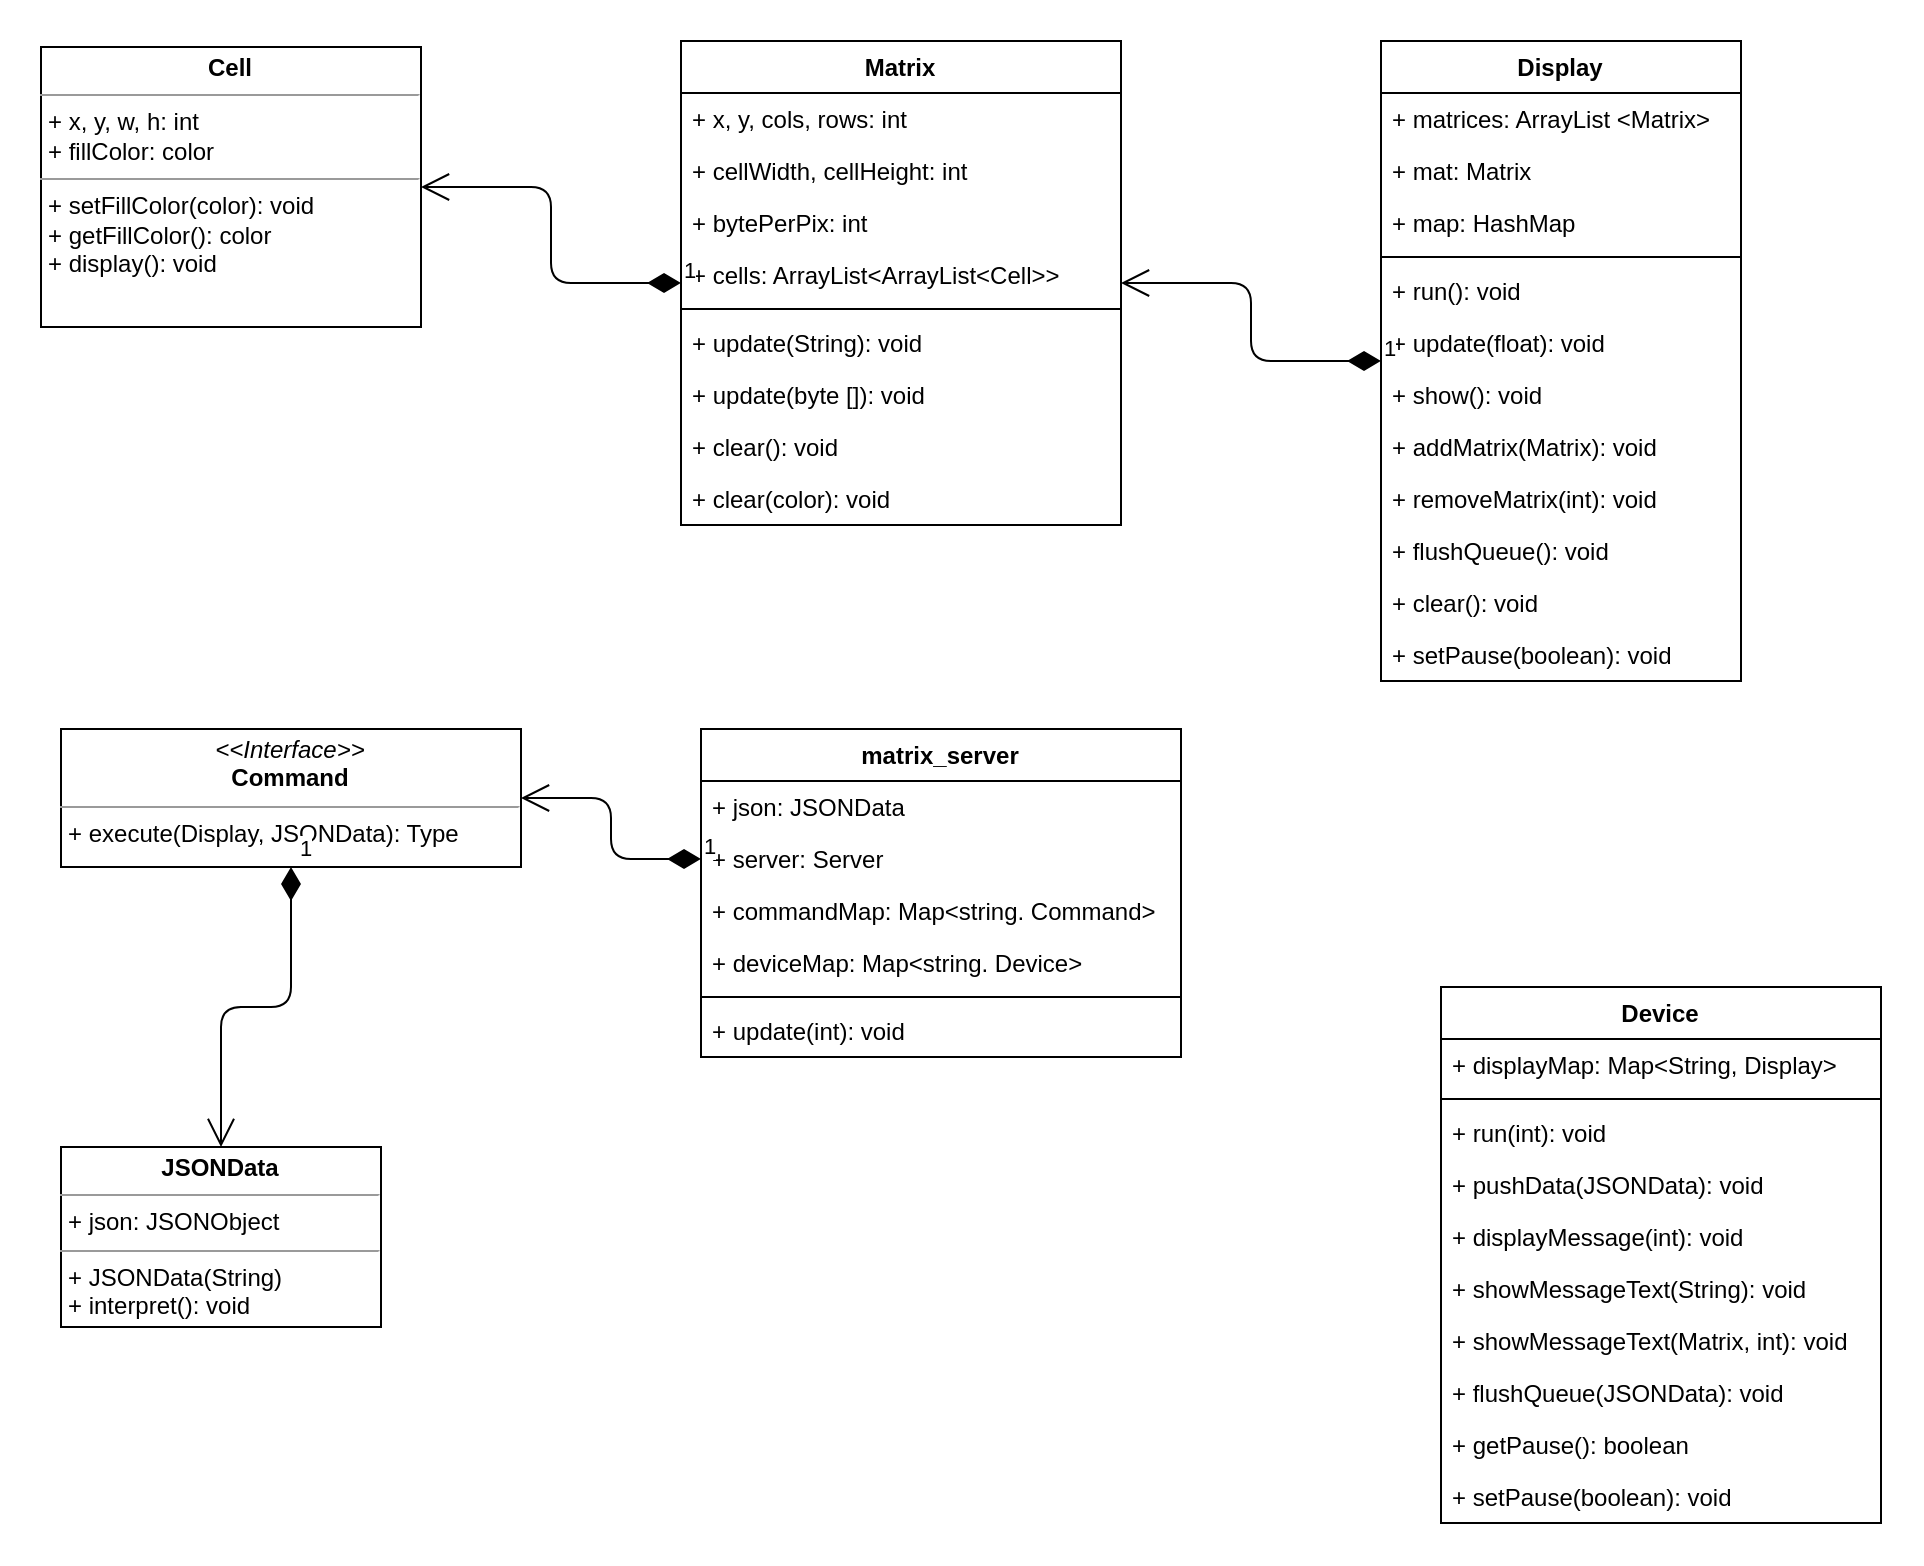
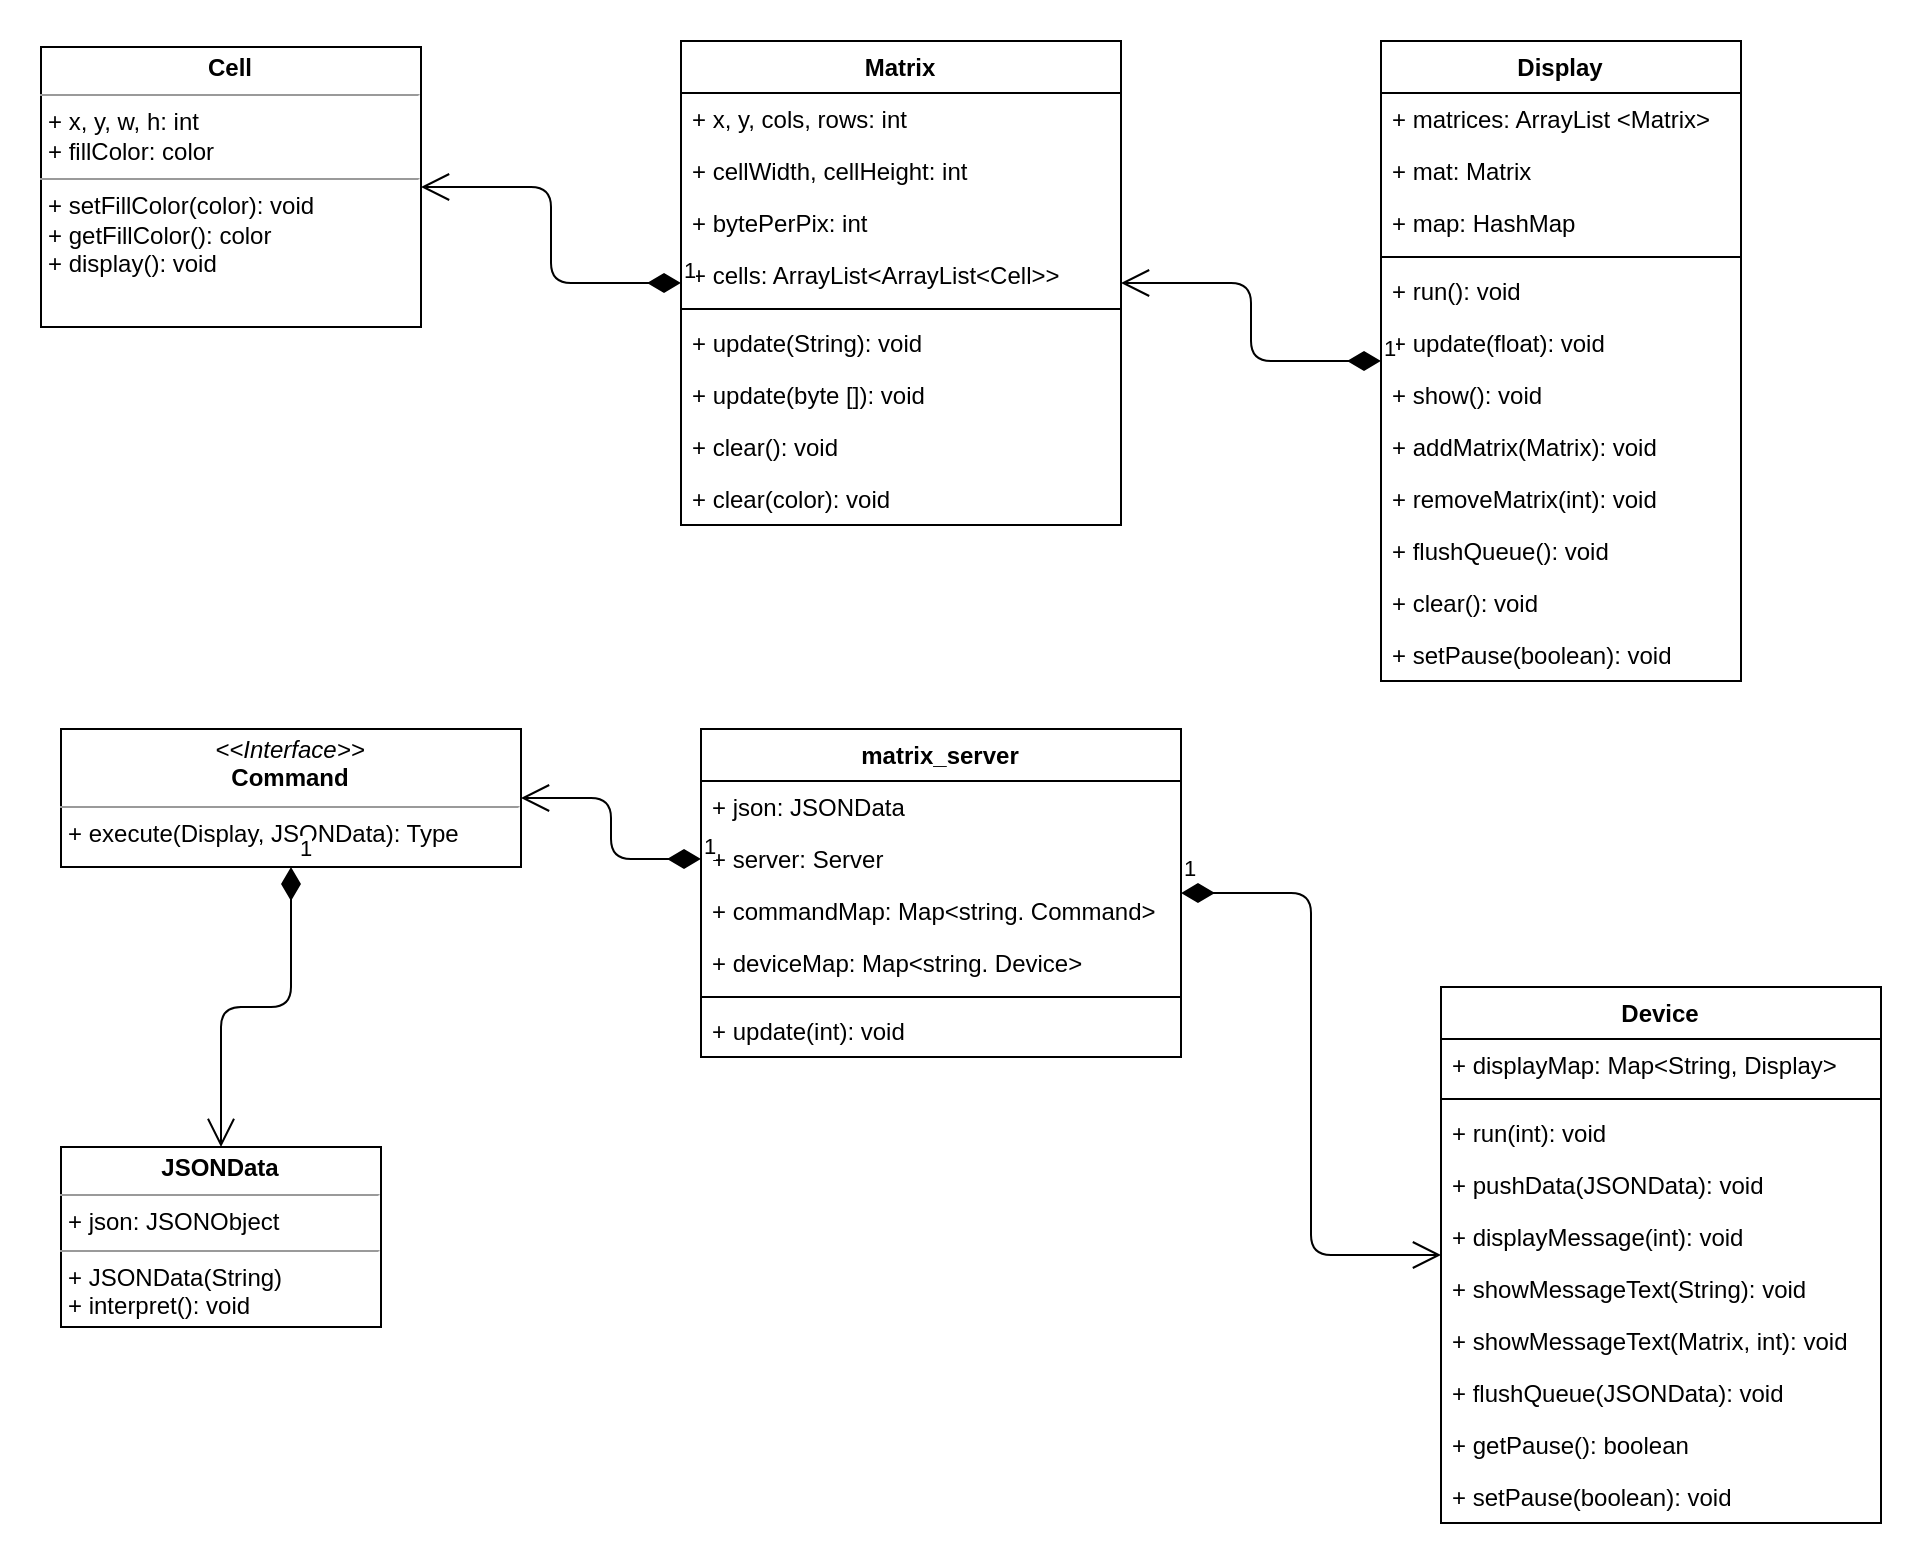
+ <mxCell id="50" value="1" style="endArrow=open;html=1;endSize=12;startArrow=diamondThin;startSize=14;startFill=1;edgeStyle=orthogonalEdgeStyle;align=left;verticalAlign=bottom;" edge="1" parent="1" source="28" target="39"><mxGeometry x="-1" y="3" relative="1" as="geometry"><mxPoint x="660" y="633" as="sourcePoint" /><mxPoint x="820" y="633" as="targetPoint" /></mxGeometry></mxCell>
